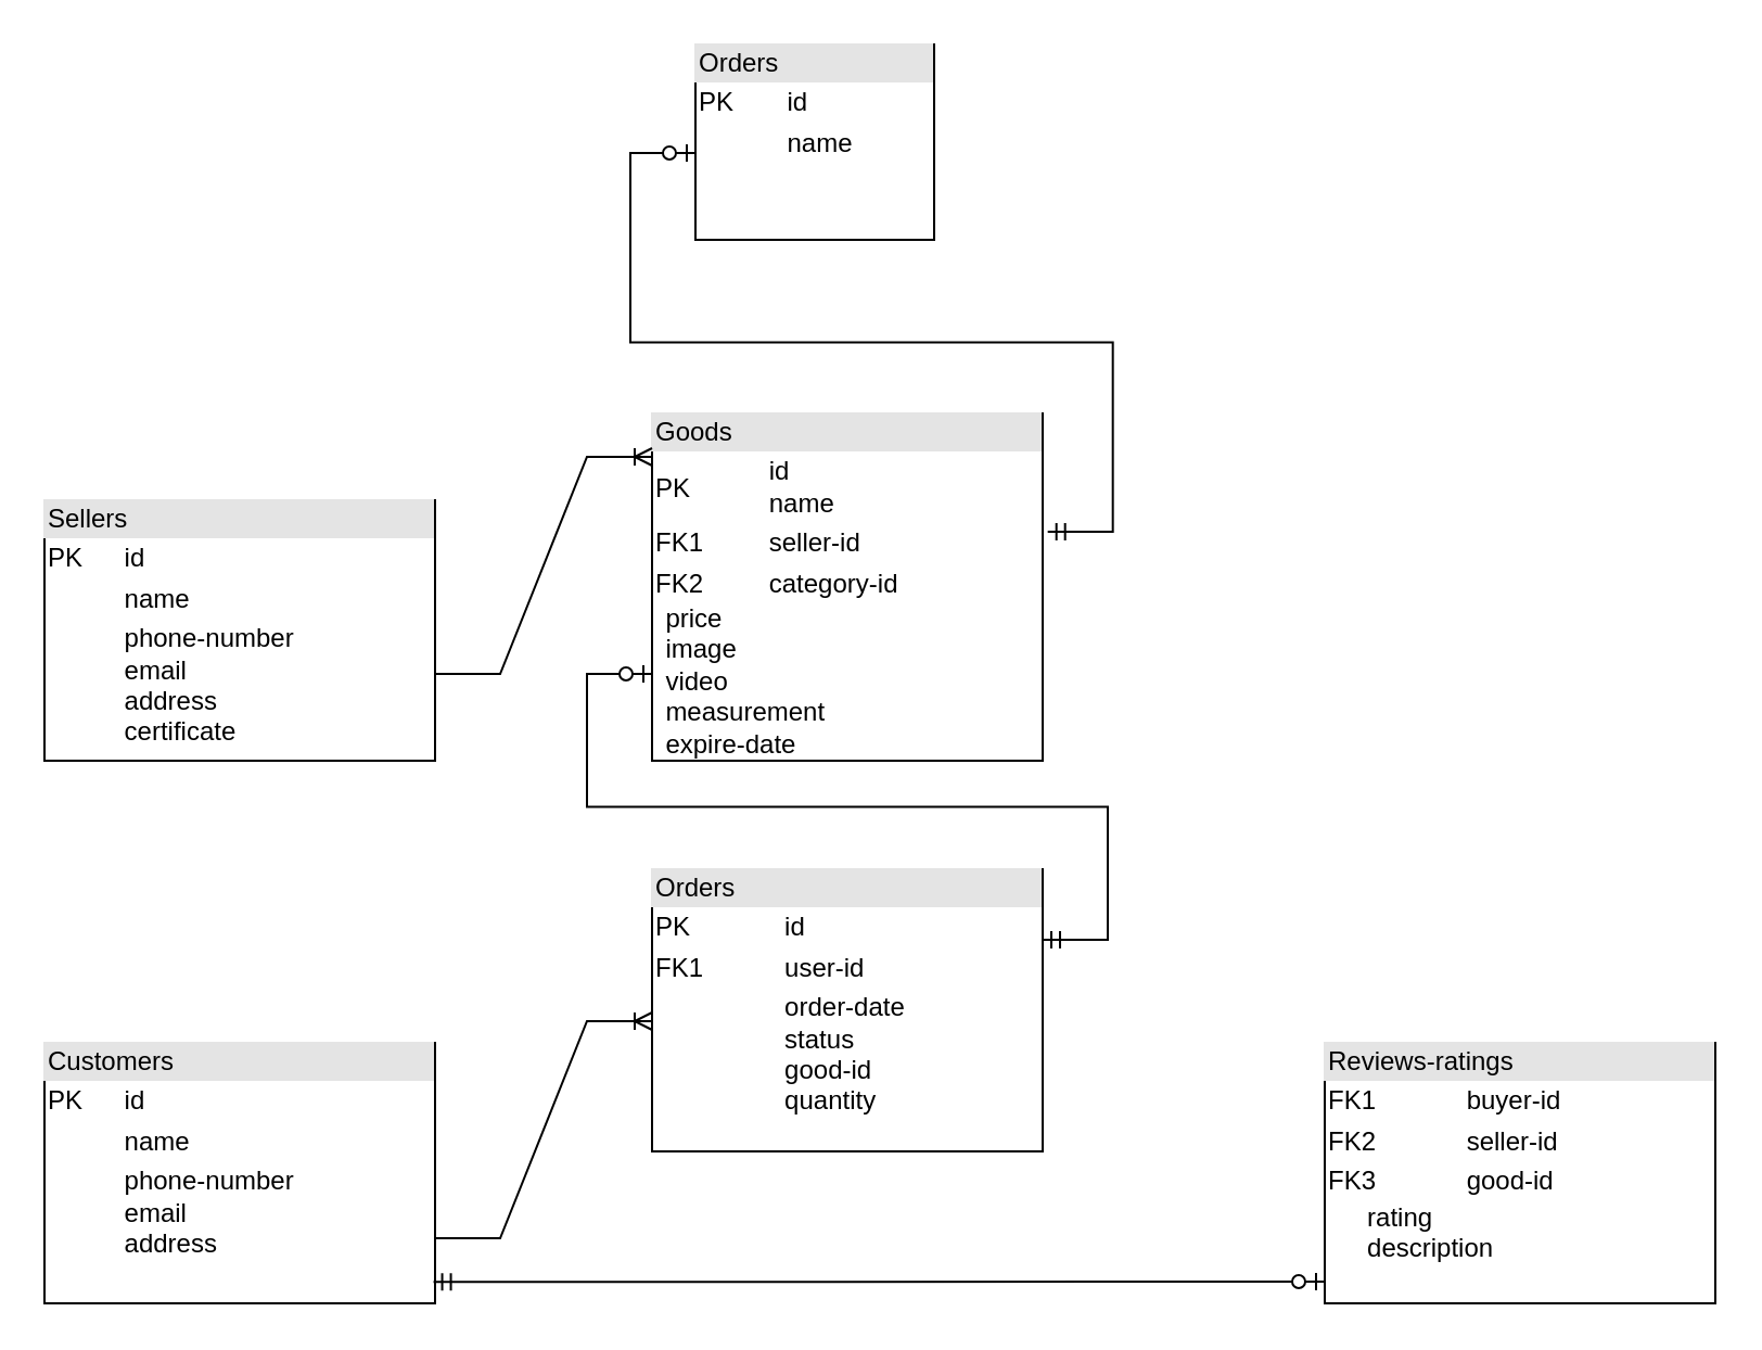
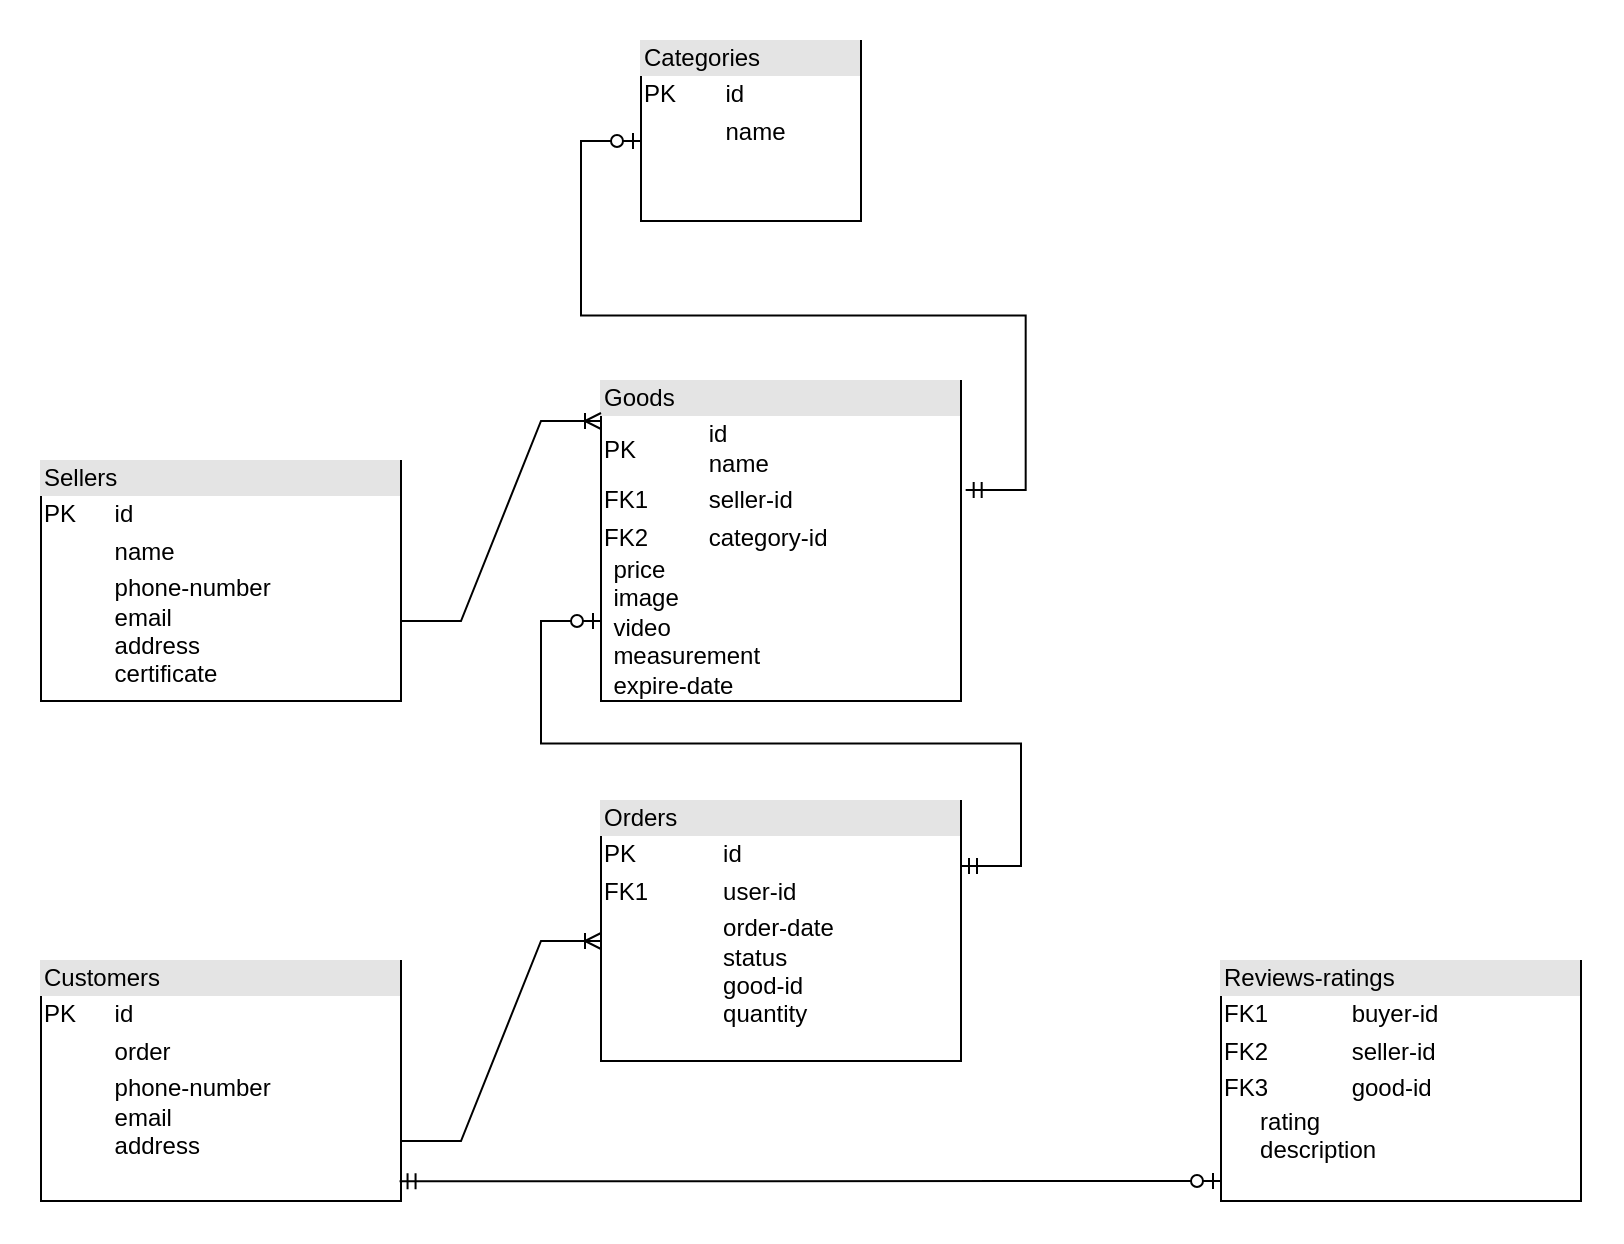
- <mxCell id="2" value="&lt;div style=&quot;box-sizing: border-box ; width: 100% ; background: #e4e4e4 ; padding: 2px&quot;&gt;Orders&lt;/div&gt;&lt;table style=&quot;width: 100% ; font-size: 1em&quot; cellpadding=&quot;2&quot; cellspacing=&quot;0&quot;&gt;&lt;tbody&gt;&lt;tr&gt;&lt;td&gt;PK&lt;/td&gt;&lt;td&gt;id&lt;/td&gt;&lt;/tr&gt;&lt;tr&gt;&lt;td&gt;&lt;br&gt;&lt;/td&gt;&lt;td&gt;name&lt;/td&gt;&lt;/tr&gt;&lt;/tbody&gt;&lt;/table&gt;" style="verticalAlign=top;align=left;overflow=fill;html=1;" vertex="1" parent="1"><mxGeometry x="320" y="20" width="110" height="90" as="geometry" /></mxCell>
+ <mxCell id="2" value="&lt;div style=&quot;box-sizing: border-box ; width: 100% ; background: #e4e4e4 ; padding: 2px&quot;&gt;Categories&lt;/div&gt;&lt;table style=&quot;width: 100% ; font-size: 1em&quot; cellpadding=&quot;2&quot; cellspacing=&quot;0&quot;&gt;&lt;tbody&gt;&lt;tr&gt;&lt;td&gt;PK&lt;/td&gt;&lt;td&gt;id&lt;/td&gt;&lt;/tr&gt;&lt;tr&gt;&lt;td&gt;&lt;br&gt;&lt;/td&gt;&lt;td&gt;name&lt;/td&gt;&lt;/tr&gt;&lt;/tbody&gt;&lt;/table&gt;" style="verticalAlign=top;align=left;overflow=fill;html=1;" vertex="1" parent="1"><mxGeometry x="320" y="20" width="110" height="90" as="geometry" /></mxCell>
- <mxCell id="5" value="&lt;div style=&quot;box-sizing: border-box ; width: 100% ; background: #e4e4e4 ; padding: 2px&quot;&gt;Customers&lt;/div&gt;&lt;table style=&quot;width: 100% ; font-size: 1em&quot; cellpadding=&quot;2&quot; cellspacing=&quot;0&quot;&gt;&lt;tbody&gt;&lt;tr&gt;&lt;td&gt;PK&lt;/td&gt;&lt;td&gt;id&lt;/td&gt;&lt;/tr&gt;&lt;tr&gt;&lt;td&gt;&lt;br&gt;&lt;/td&gt;&lt;td&gt;name&lt;/td&gt;&lt;/tr&gt;&lt;tr&gt;&lt;td&gt;&lt;/td&gt;&lt;td&gt;phone-number&lt;br&gt;email&lt;br&gt;address&lt;/td&gt;&lt;/tr&gt;&lt;/tbody&gt;&lt;/table&gt;" style="verticalAlign=top;align=left;overflow=fill;html=1;" vertex="1" parent="1"><mxGeometry x="20" y="480" width="180" height="120" as="geometry" /></mxCell>
+ <mxCell id="5" value="&lt;div style=&quot;box-sizing: border-box ; width: 100% ; background: #e4e4e4 ; padding: 2px&quot;&gt;Customers&lt;/div&gt;&lt;table style=&quot;width: 100% ; font-size: 1em&quot; cellpadding=&quot;2&quot; cellspacing=&quot;0&quot;&gt;&lt;tbody&gt;&lt;tr&gt;&lt;td&gt;PK&lt;/td&gt;&lt;td&gt;id&lt;/td&gt;&lt;/tr&gt;&lt;tr&gt;&lt;td&gt;&lt;br&gt;&lt;/td&gt;&lt;td&gt;order&lt;/td&gt;&lt;/tr&gt;&lt;tr&gt;&lt;td&gt;&lt;/td&gt;&lt;td&gt;phone-number&lt;br&gt;email&lt;br&gt;address&lt;/td&gt;&lt;/tr&gt;&lt;/tbody&gt;&lt;/table&gt;" style="verticalAlign=top;align=left;overflow=fill;html=1;" vertex="1" parent="1"><mxGeometry x="20" y="480" width="180" height="120" as="geometry" /></mxCell>
